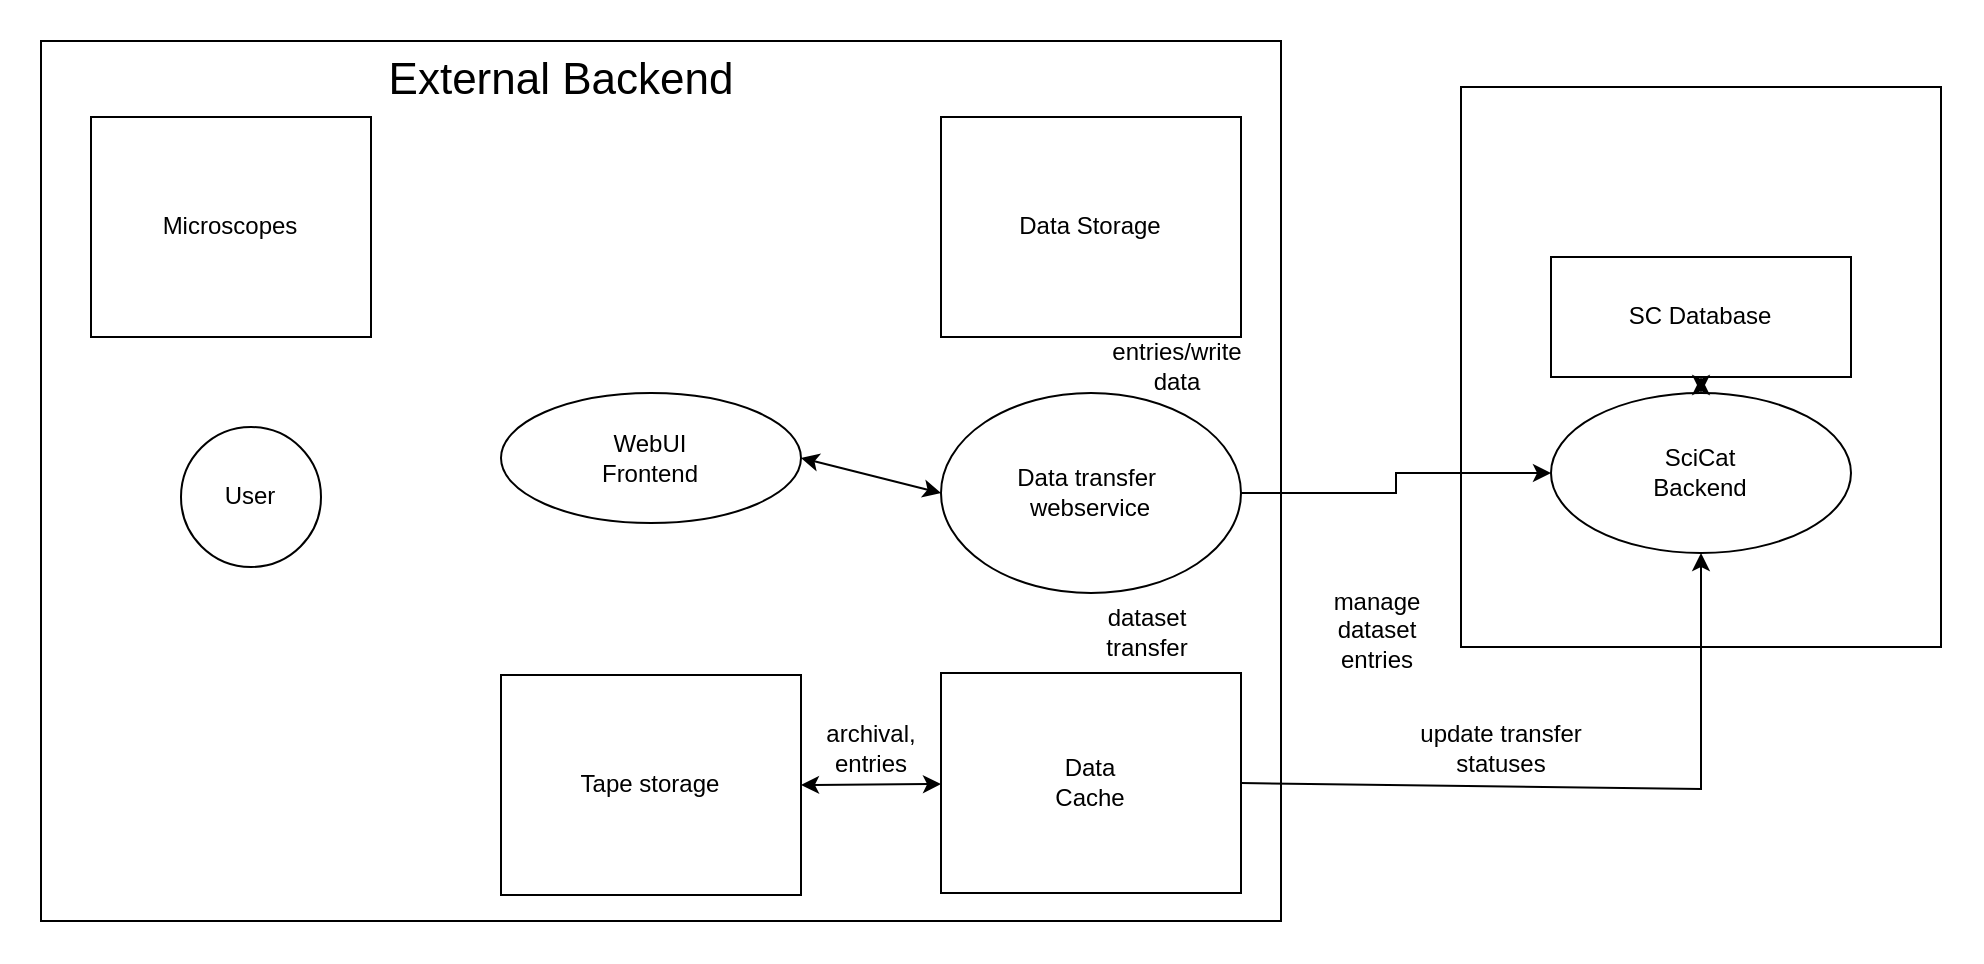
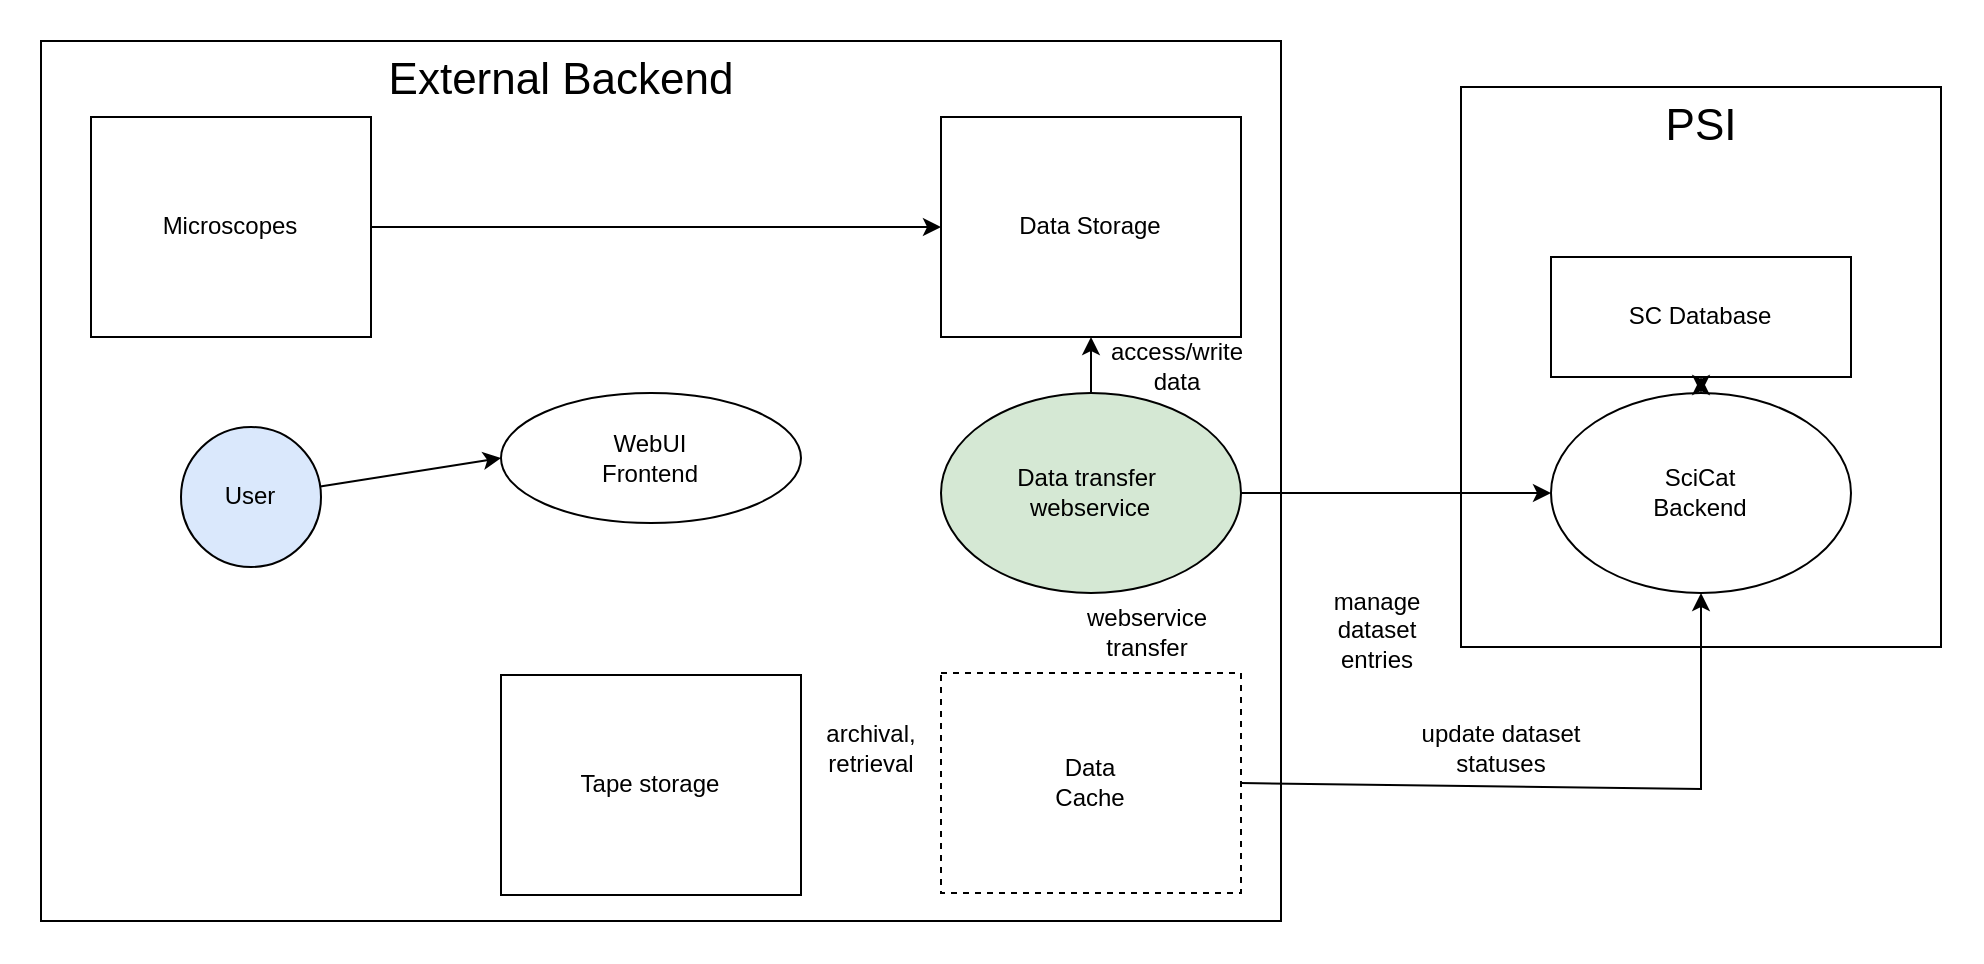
+ <mxCell id="18" value="&lt;font style=&quot;font-size: 22px;&quot;&gt;PSI&lt;/font&gt;" style="text;html=1;align=center;verticalAlign=middle;resizable=0;points=[];autosize=1;strokeColor=none;fillColor=none;" parent="1" vertex="1"><mxGeometry x="820.004" y="43" width="60" height="40" as="geometry" /></mxCell>
+ <mxCell id="6" style="edgeStyle=orthogonalEdgeStyle;rounded=0;orthogonalLoop=1;jettySize=auto;html=1;exitX=1;exitY=0.5;exitDx=0;exitDy=0;" parent="1" source="7" target="8" edge="1"><mxGeometry relative="1" as="geometry"><mxPoint x="280" y="112.67" as="sourcePoint" /></mxGeometry></mxCell>
- <mxCell id="27" value="&lt;div&gt;entries/write&lt;/div&gt;&lt;div&gt;data&lt;br&gt;&lt;/div&gt;" style="text;html=1;align=center;verticalAlign=middle;resizable=0;points=[];autosize=1;strokeColor=none;fillColor=none;" parent="1" vertex="1"><mxGeometry x="542.5" y="163" width="90" height="40" as="geometry" /></mxCell>
+ <mxCell id="27" value="&lt;div&gt;access/write&lt;/div&gt;&lt;div&gt;data&lt;br&gt;&lt;/div&gt;" style="text;html=1;align=center;verticalAlign=middle;resizable=0;points=[];autosize=1;strokeColor=none;fillColor=none;" parent="1" vertex="1"><mxGeometry x="542.5" y="163" width="90" height="40" as="geometry" /></mxCell>
+ <mxCell id="28" value="" style="endArrow=classic;html=1;rounded=0;entryX=0.5;entryY=1;entryDx=0;entryDy=0;exitX=0.5;exitY=0;exitDx=0;exitDy=0;" parent="1" source="10" target="8" edge="1"><mxGeometry width="50" height="50" relative="1" as="geometry"><mxPoint x="662.5" y="268" as="sourcePoint" /><mxPoint x="712.5" y="218" as="targetPoint" /></mxGeometry></mxCell>
+ <mxCell id="13" value="" style="endArrow=classic;html=1;rounded=0;entryX=0;entryY=0.5;entryDx=0;entryDy=0;" parent="1" source="4" target="11" edge="1"><mxGeometry width="50" height="50" relative="1" as="geometry"><mxPoint x="470" y="439.67" as="sourcePoint" /><mxPoint x="400" y="159.67" as="targetPoint" /></mxGeometry></mxCell>
- <mxCell id="20" value="&lt;div&gt;SciCat&lt;/div&gt;&lt;div&gt;Backend&lt;br&gt;&lt;/div&gt;" style="ellipse;whiteSpace=wrap;html=1;" parent="1" vertex="1"><mxGeometry x="775" y="196" width="150" height="80" as="geometry" /></mxCell>
+ <mxCell id="20" value="&lt;div&gt;SciCat&lt;/div&gt;&lt;div&gt;Backend&lt;br&gt;&lt;/div&gt;" style="ellipse;whiteSpace=wrap;html=1;" parent="1" vertex="1"><mxGeometry x="775" y="196" width="150" height="100" as="geometry" /></mxCell>
- <mxCell id="12" value="" style="endArrow=classic;startArrow=classic;html=1;rounded=0;exitX=1;exitY=0.5;exitDx=0;exitDy=0;entryX=0;entryY=0.5;entryDx=0;entryDy=0;" parent="1" source="11" target="10" edge="1"><mxGeometry width="50" height="50" relative="1" as="geometry"><mxPoint x="285" y="247.67" as="sourcePoint" /><mxPoint x="642.5" y="238" as="targetPoint" /></mxGeometry></mxCell>
- <mxCell id="10" value="&lt;div&gt;Data transfer&amp;nbsp;&lt;/div&gt;&lt;div&gt;webservice&lt;/div&gt;" style="ellipse;whiteSpace=wrap;html=1;" parent="1" vertex="1"><mxGeometry x="470" y="196" width="150" height="100" as="geometry" /></mxCell>
+ <mxCell id="10" value="&lt;div&gt;Data transfer&amp;nbsp;&lt;/div&gt;&lt;div&gt;webservice&lt;/div&gt;" style="ellipse;whiteSpace=wrap;html=1;fillColor=#d5e8d4;" parent="1" vertex="1"><mxGeometry x="470" y="196" width="150" height="100" as="geometry" /></mxCell>
- <mxCell id="4" value="User" style="ellipse;whiteSpace=wrap;html=1;" parent="1" vertex="1"><mxGeometry x="90" y="213" width="70" height="70" as="geometry" /></mxCell>
+ <mxCell id="4" value="User" style="ellipse;whiteSpace=wrap;html=1;fillColor=#dae8fc;" parent="1" vertex="1"><mxGeometry x="90" y="213" width="70" height="70" as="geometry" /></mxCell>
- <mxCell id="24" value="&lt;div&gt;dataset&lt;/div&gt;&lt;div&gt;transfer&lt;br&gt;&lt;/div&gt;" style="text;html=1;align=center;verticalAlign=middle;resizable=0;points=[];autosize=1;strokeColor=none;fillColor=none;" parent="1" vertex="1"><mxGeometry x="542.5" y="296" width="60" height="40" as="geometry" /></mxCell>
+ <mxCell id="24" value="&lt;div&gt;webservice&lt;/div&gt;&lt;div&gt;transfer&lt;br&gt;&lt;/div&gt;" style="text;html=1;align=center;verticalAlign=middle;resizable=0;points=[];autosize=1;strokeColor=none;fillColor=none;" parent="1" vertex="1"><mxGeometry x="542.5" y="296" width="60" height="40" as="geometry" /></mxCell>
- <mxCell id="23" value="&lt;div&gt;archival,&lt;/div&gt;&lt;div&gt;entries&lt;/div&gt;" style="text;html=1;align=center;verticalAlign=middle;resizable=0;points=[];autosize=1;strokeColor=none;fillColor=none;" parent="1" vertex="1"><mxGeometry x="400" y="354" width="70" height="40" as="geometry" /></mxCell>
+ <mxCell id="23" value="&lt;div&gt;archival,&lt;/div&gt;&lt;div&gt;retrieval&lt;/div&gt;" style="text;html=1;align=center;verticalAlign=middle;resizable=0;points=[];autosize=1;strokeColor=none;fillColor=none;" parent="1" vertex="1"><mxGeometry x="400" y="354" width="70" height="40" as="geometry" /></mxCell>
- <mxCell id="26" value="&lt;div&gt;update transfer&lt;/div&gt;&lt;div&gt;statuses&lt;/div&gt;" style="text;html=1;align=center;verticalAlign=middle;resizable=0;points=[];autosize=1;strokeColor=none;fillColor=none;" parent="1" vertex="1"><mxGeometry x="700" y="354" width="100" height="40" as="geometry" /></mxCell>
+ <mxCell id="26" value="&lt;div&gt;update dataset&lt;/div&gt;&lt;div&gt;statuses&lt;/div&gt;" style="text;html=1;align=center;verticalAlign=middle;resizable=0;points=[];autosize=1;strokeColor=none;fillColor=none;" parent="1" vertex="1"><mxGeometry x="700" y="354" width="100" height="40" as="geometry" /></mxCell>
- <mxCell id="19" value="Data&lt;br&gt;&lt;div&gt;Cache&lt;/div&gt;" style="rounded=0;whiteSpace=wrap;html=1;" parent="1" vertex="1"><mxGeometry x="470" y="336" width="150" height="110" as="geometry" /></mxCell>
+ <mxCell id="19" value="Data&lt;br&gt;&lt;div&gt;Cache&lt;/div&gt;" style="rounded=0;whiteSpace=wrap;html=1;dashed=1;" parent="1" vertex="1"><mxGeometry x="470" y="336" width="150" height="110" as="geometry" /></mxCell>
- <mxCell id="17" value="" style="endArrow=classic;startArrow=classic;html=1;rounded=0;entryX=1;entryY=0.5;entryDx=0;entryDy=0;" parent="1" source="19" target="16" edge="1"><mxGeometry width="50" height="50" relative="1" as="geometry"><mxPoint x="952.5" y="392" as="sourcePoint" /><mxPoint x="445" y="391" as="targetPoint" /></mxGeometry></mxCell>
